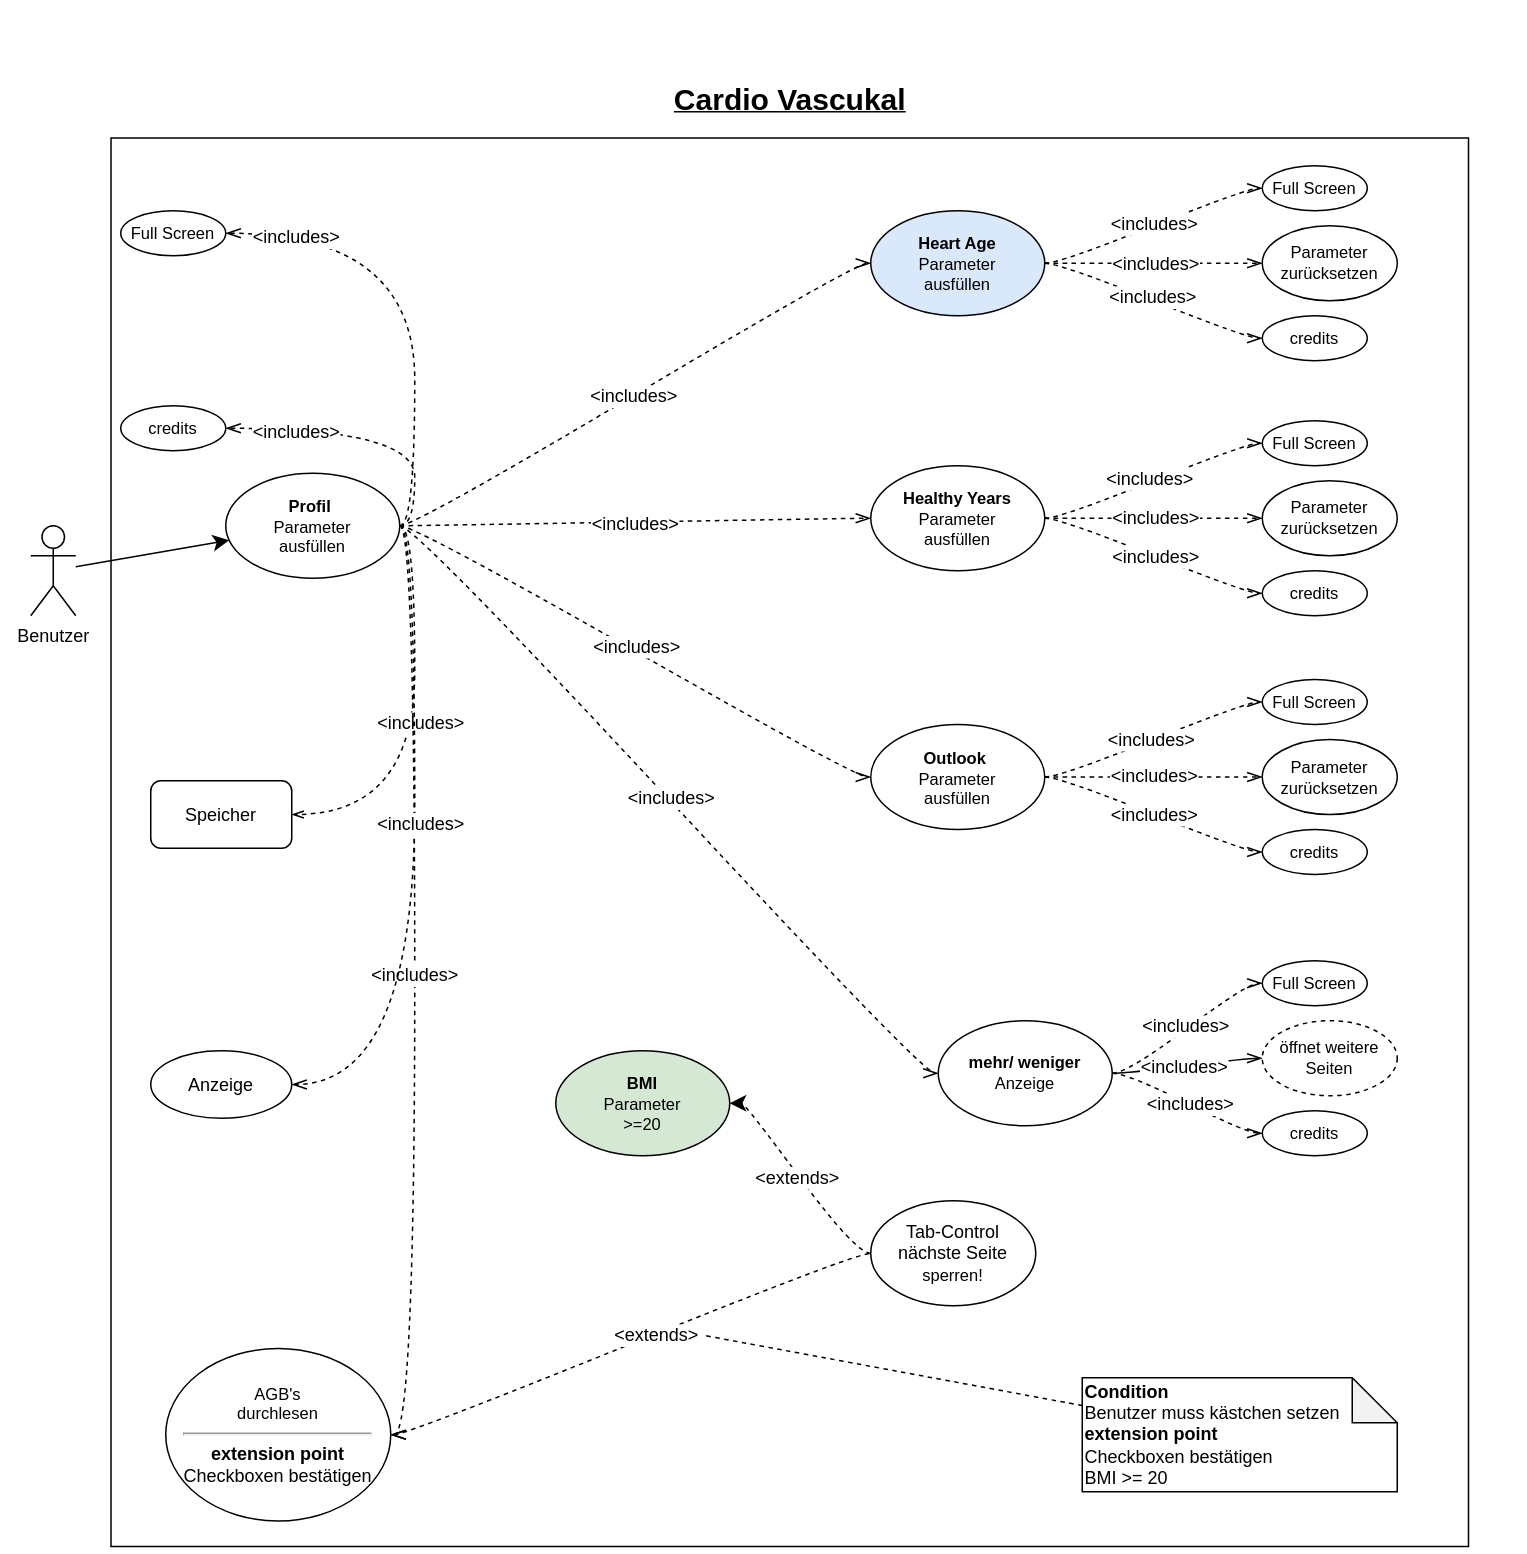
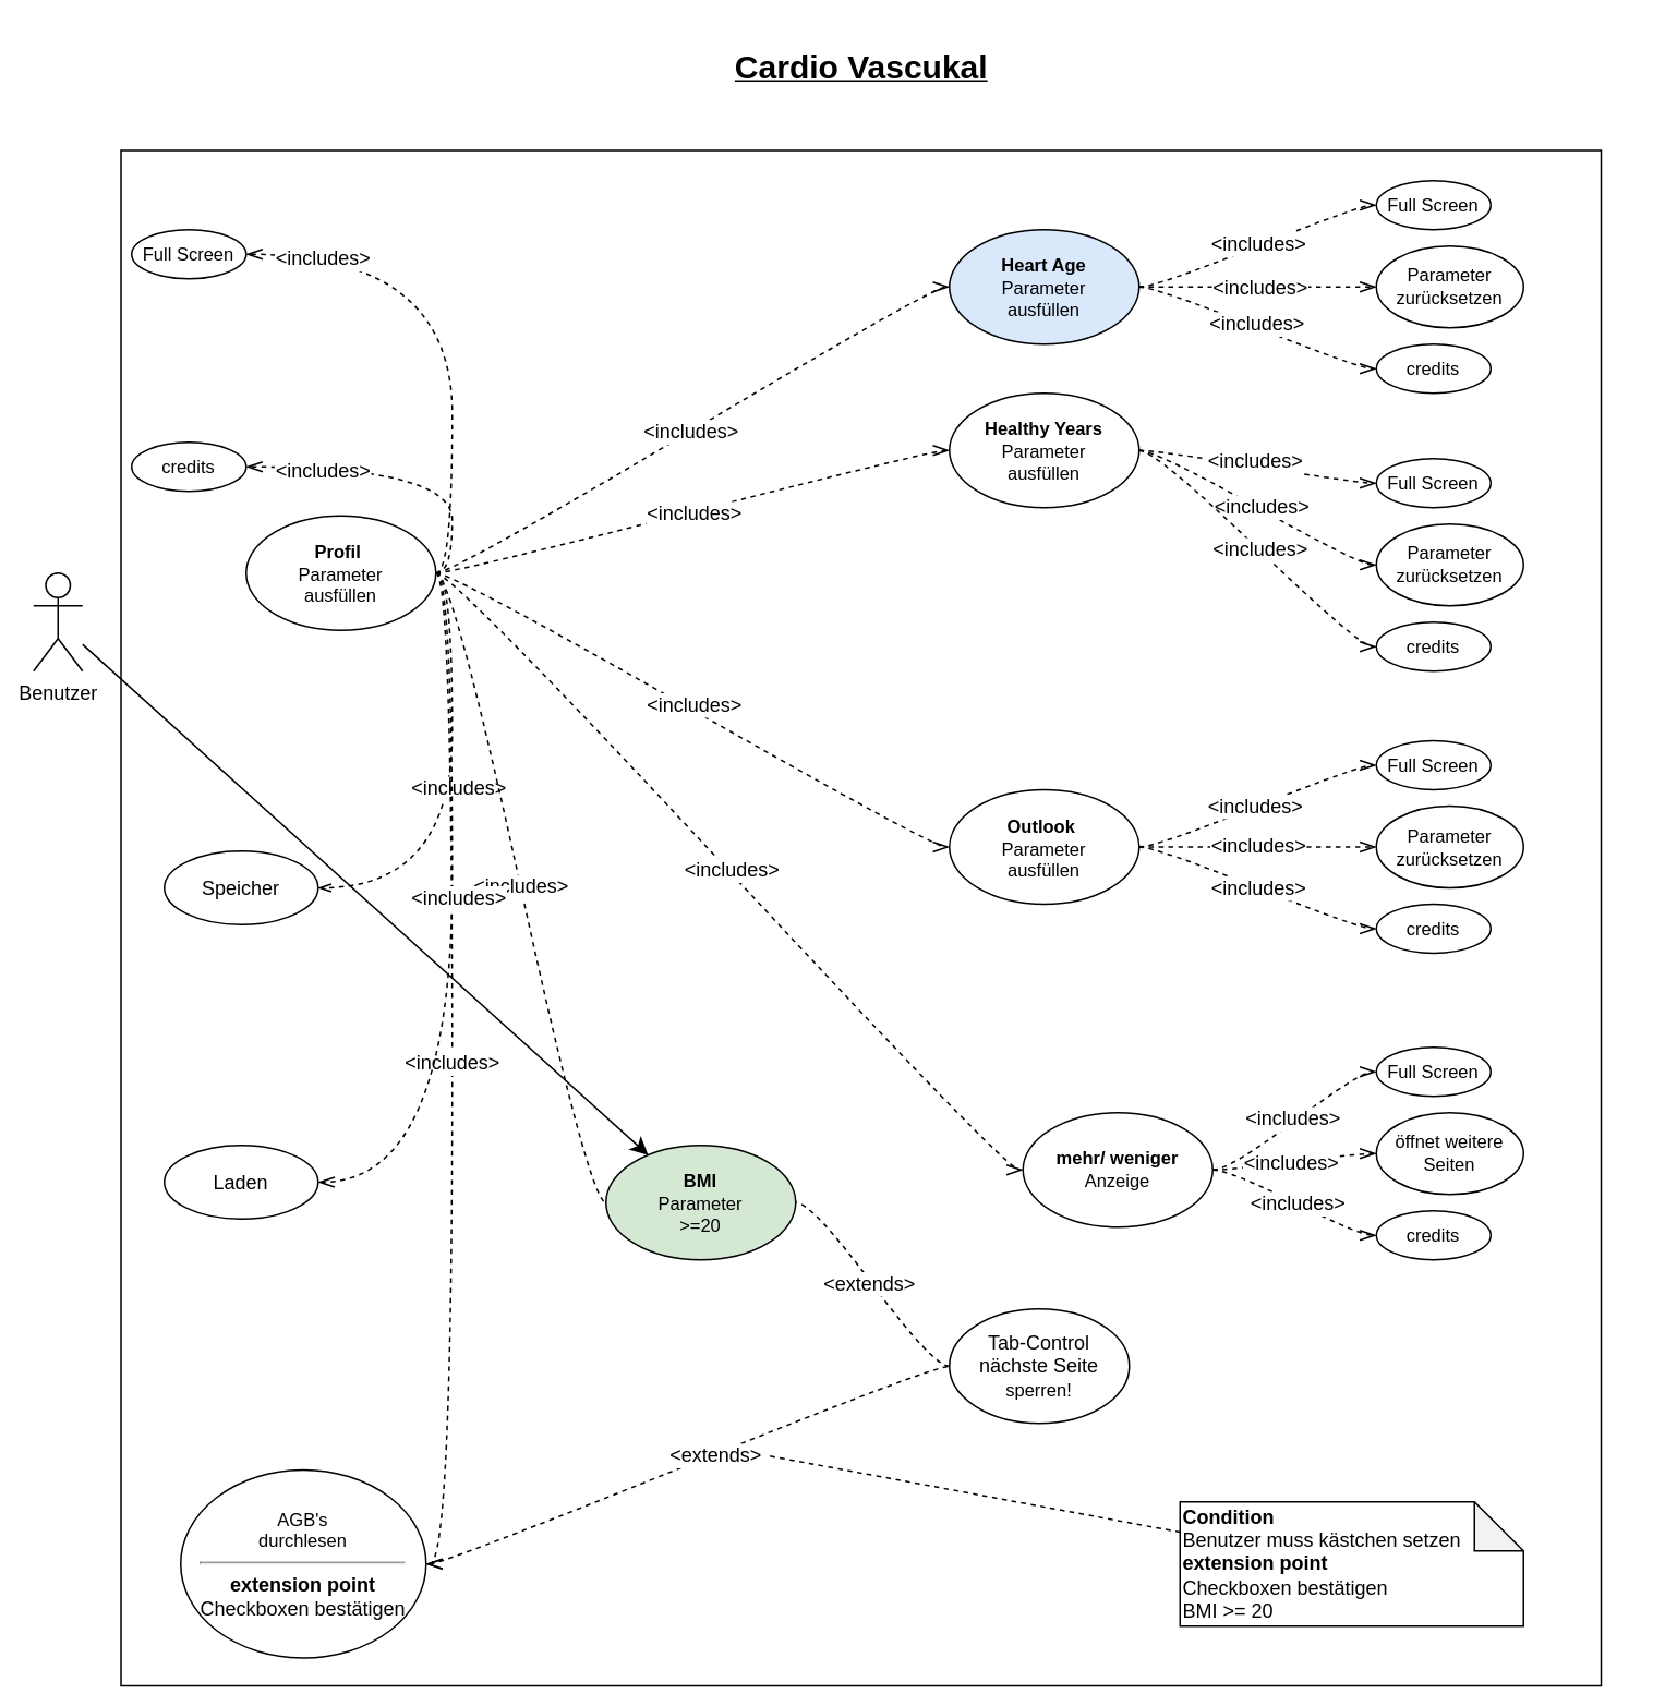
- <mxCell id="2" value="&lt;b&gt;&lt;u&gt;&lt;font style=&quot;font-size: 20px;&quot;&gt;Cardio Vascukal&lt;/font&gt;&lt;/u&gt;&lt;/b&gt;" style="text;html=1;align=center;verticalAlign=middle;resizable=0;points=[];autosize=1;strokeColor=none;fillColor=none;" parent="1" vertex="1"><mxGeometry x="436" y="45" width="180" height="40" as="geometry" /></mxCell>
+ <mxCell id="2" value="&lt;b&gt;&lt;u&gt;&lt;font style=&quot;font-size: 20px;&quot;&gt;Cardio Vascukal&lt;/font&gt;&lt;/u&gt;&lt;/b&gt;" style="text;html=1;align=center;verticalAlign=middle;resizable=0;points=[];autosize=1;strokeColor=none;fillColor=none;" parent="1" vertex="1"><mxGeometry x="436" y="20" width="180" height="40" as="geometry" /></mxCell>
- <mxCell id="49" value="&lt;span style=&quot;font-size: 11px;&quot;&gt;&lt;b&gt;Healthy Years&lt;/b&gt;&lt;/span&gt;&lt;br&gt;&lt;div style=&quot;font-size: 11px;&quot;&gt;&lt;font style=&quot;font-size: 11px;&quot;&gt;Parameter&lt;/font&gt;&lt;div&gt;&lt;font style=&quot;font-size: 11px;&quot;&gt;ausfüllen&lt;/font&gt;&lt;/div&gt;&lt;/div&gt;" style="ellipse;whiteSpace=wrap;html=1;align=center;newEdgeStyle={&quot;edgeStyle&quot;:&quot;entityRelationEdgeStyle&quot;,&quot;startArrow&quot;:&quot;none&quot;,&quot;endArrow&quot;:&quot;none&quot;,&quot;segment&quot;:10,&quot;curved&quot;:1,&quot;sourcePerimeterSpacing&quot;:0,&quot;targetPerimeterSpacing&quot;:0};treeFolding=1;treeMoving=1;" vertex="1" parent="1"><mxGeometry x="580" y="310" width="116" height="70" as="geometry" /></mxCell>
+ <mxCell id="49" value="&lt;span style=&quot;font-size: 11px;&quot;&gt;&lt;b&gt;Healthy Years&lt;/b&gt;&lt;/span&gt;&lt;br&gt;&lt;div style=&quot;font-size: 11px;&quot;&gt;&lt;font style=&quot;font-size: 11px;&quot;&gt;Parameter&lt;/font&gt;&lt;div&gt;&lt;font style=&quot;font-size: 11px;&quot;&gt;ausfüllen&lt;/font&gt;&lt;/div&gt;&lt;/div&gt;" style="ellipse;whiteSpace=wrap;html=1;align=center;newEdgeStyle={&quot;edgeStyle&quot;:&quot;entityRelationEdgeStyle&quot;,&quot;startArrow&quot;:&quot;none&quot;,&quot;endArrow&quot;:&quot;none&quot;,&quot;segment&quot;:10,&quot;curved&quot;:1,&quot;sourcePerimeterSpacing&quot;:0,&quot;targetPerimeterSpacing&quot;:0};treeFolding=1;treeMoving=1;" vertex="1" parent="1"><mxGeometry x="580" y="240" width="116" height="70" as="geometry" /></mxCell>
- <mxCell id="27" style="edgeStyle=none;curved=1;rounded=0;orthogonalLoop=1;jettySize=auto;html=1;fontSize=12;startSize=8;endSize=8;shadow=0;" edge="1" parent="1" source="3" target="25"><mxGeometry relative="1" as="geometry" /></mxCell>
+ <mxCell id="27" style="edgeStyle=none;curved=1;rounded=0;orthogonalLoop=1;jettySize=auto;html=1;fontSize=12;startSize=8;endSize=8;shadow=0;" edge="1" parent="1" source="3" target="78"><mxGeometry relative="1" as="geometry" /></mxCell>
- <mxCell id="26" value="Speicher" style="whiteSpace=wrap;html=1;align=center;newEdgeStyle={&quot;edgeStyle&quot;:&quot;entityRelationEdgeStyle&quot;,&quot;startArrow&quot;:&quot;none&quot;,&quot;endArrow&quot;:&quot;none&quot;,&quot;segment&quot;:10,&quot;curved&quot;:1,&quot;sourcePerimeterSpacing&quot;:0,&quot;targetPerimeterSpacing&quot;:0};treeFolding=1;treeMoving=1;rounded=1;" vertex="1" parent="1"><mxGeometry x="100" y="520" width="94" height="45" as="geometry" /></mxCell>
+ <mxCell id="26" value="Speicher" style="ellipse;whiteSpace=wrap;html=1;align=center;newEdgeStyle={&quot;edgeStyle&quot;:&quot;entityRelationEdgeStyle&quot;,&quot;startArrow&quot;:&quot;none&quot;,&quot;endArrow&quot;:&quot;none&quot;,&quot;segment&quot;:10,&quot;curved&quot;:1,&quot;sourcePerimeterSpacing&quot;:0,&quot;targetPerimeterSpacing&quot;:0};treeFolding=1;treeMoving=1;" vertex="1" parent="1"><mxGeometry x="100" y="520" width="94" height="45" as="geometry" /></mxCell>
+ <mxCell id="21" value="" style="edgeStyle=entityRelationEdgeStyle;curved=1;rounded=0;orthogonalLoop=1;jettySize=auto;html=1;startArrow=none;endArrow=none;segment=10;sourcePerimeterSpacing=0;targetPerimeterSpacing=0;fontSize=12;startSize=8;endSize=8;dashed=1;" edge="1" parent="1" source="25" target="78"><mxGeometry relative="1" as="geometry" /></mxCell>
+ <mxCell id="22" value="&amp;lt;includes&amp;gt;" style="edgeLabel;html=1;align=center;verticalAlign=middle;resizable=0;points=[];fontSize=12;" vertex="1" connectable="0" parent="21"><mxGeometry x="-0.003" relative="1" as="geometry"><mxPoint as="offset" /></mxGeometry></mxCell>
- <mxCell id="67" value="&lt;div style=&quot;font-size: 11px;&quot;&gt;öffnet weitere Seiten&lt;/div&gt;" style="ellipse;whiteSpace=wrap;html=1;align=center;newEdgeStyle={&quot;edgeStyle&quot;:&quot;entityRelationEdgeStyle&quot;,&quot;startArrow&quot;:&quot;none&quot;,&quot;endArrow&quot;:&quot;none&quot;,&quot;segment&quot;:10,&quot;curved&quot;:1,&quot;sourcePerimeterSpacing&quot;:0,&quot;targetPerimeterSpacing&quot;:0};treeFolding=1;treeMoving=1;dashed=1;" vertex="1" parent="1"><mxGeometry x="841" y="680" width="90" height="50" as="geometry" /></mxCell>
+ <mxCell id="67" value="&lt;div style=&quot;font-size: 11px;&quot;&gt;öffnet weitere Seiten&lt;/div&gt;" style="ellipse;whiteSpace=wrap;html=1;align=center;newEdgeStyle={&quot;edgeStyle&quot;:&quot;entityRelationEdgeStyle&quot;,&quot;startArrow&quot;:&quot;none&quot;,&quot;endArrow&quot;:&quot;none&quot;,&quot;segment&quot;:10,&quot;curved&quot;:1,&quot;sourcePerimeterSpacing&quot;:0,&quot;targetPerimeterSpacing&quot;:0};treeFolding=1;treeMoving=1;" vertex="1" parent="1"><mxGeometry x="841" y="680" width="90" height="50" as="geometry" /></mxCell>
- <mxCell id="60" style="edgeStyle=entityRelationEdgeStyle;curved=1;rounded=0;orthogonalLoop=1;jettySize=auto;html=1;startArrow=none;endArrow=openThin;segment=10;sourcePerimeterSpacing=0;targetPerimeterSpacing=0;fontSize=12;startSize=8;endSize=8;dashed=0;endFill=0;" edge="1" parent="1" source="66" target="67"><mxGeometry relative="1" as="geometry" /></mxCell>
+ <mxCell id="60" style="edgeStyle=entityRelationEdgeStyle;curved=1;rounded=0;orthogonalLoop=1;jettySize=auto;html=1;startArrow=none;endArrow=openThin;segment=10;sourcePerimeterSpacing=0;targetPerimeterSpacing=0;fontSize=12;startSize=8;endSize=8;dashed=1;endFill=0;" edge="1" parent="1" source="66" target="67"><mxGeometry relative="1" as="geometry" /></mxCell>
- <mxCell id="79" value="Anzeige" style="ellipse;whiteSpace=wrap;html=1;align=center;newEdgeStyle={&quot;edgeStyle&quot;:&quot;entityRelationEdgeStyle&quot;,&quot;startArrow&quot;:&quot;none&quot;,&quot;endArrow&quot;:&quot;none&quot;,&quot;segment&quot;:10,&quot;curved&quot;:1,&quot;sourcePerimeterSpacing&quot;:0,&quot;targetPerimeterSpacing&quot;:0};treeFolding=1;treeMoving=1;" vertex="1" parent="1"><mxGeometry x="100" y="700" width="94" height="45" as="geometry" /></mxCell>
+ <mxCell id="79" value="Laden" style="ellipse;whiteSpace=wrap;html=1;align=center;newEdgeStyle={&quot;edgeStyle&quot;:&quot;entityRelationEdgeStyle&quot;,&quot;startArrow&quot;:&quot;none&quot;,&quot;endArrow&quot;:&quot;none&quot;,&quot;segment&quot;:10,&quot;curved&quot;:1,&quot;sourcePerimeterSpacing&quot;:0,&quot;targetPerimeterSpacing&quot;:0};treeFolding=1;treeMoving=1;" vertex="1" parent="1"><mxGeometry x="100" y="700" width="94" height="45" as="geometry" /></mxCell>
- <mxCell id="31" style="edgeStyle=entityRelationEdgeStyle;curved=1;rounded=0;orthogonalLoop=1;jettySize=auto;html=1;startArrow=none;endArrow=classic;segment=10;sourcePerimeterSpacing=0;targetPerimeterSpacing=0;fontSize=12;startSize=8;endSize=8;dashed=1;" edge="1" parent="1" source="33" target="78"><mxGeometry relative="1" as="geometry" /></mxCell>
+ <mxCell id="31" style="edgeStyle=entityRelationEdgeStyle;curved=1;rounded=0;orthogonalLoop=1;jettySize=auto;html=1;startArrow=none;endArrow=none;segment=10;sourcePerimeterSpacing=0;targetPerimeterSpacing=0;fontSize=12;startSize=8;endSize=8;dashed=1;" edge="1" parent="1" source="33" target="78"><mxGeometry relative="1" as="geometry" /></mxCell>
